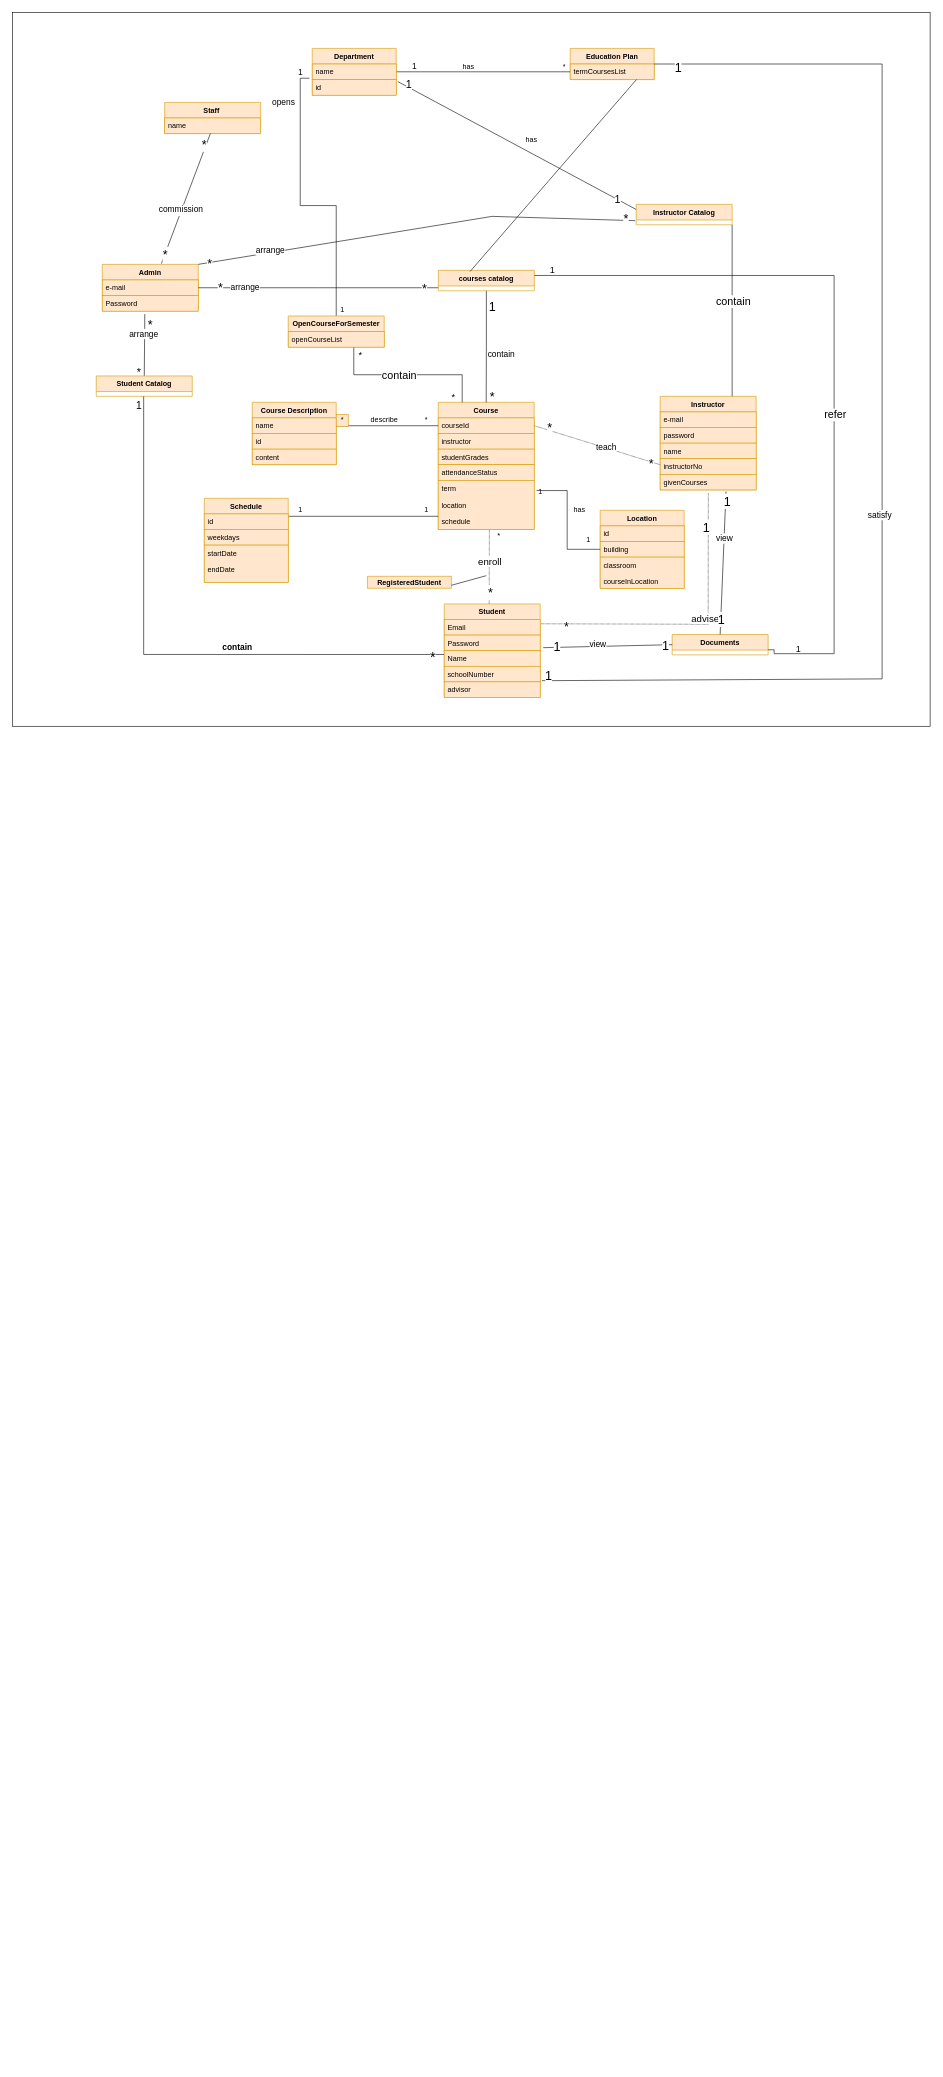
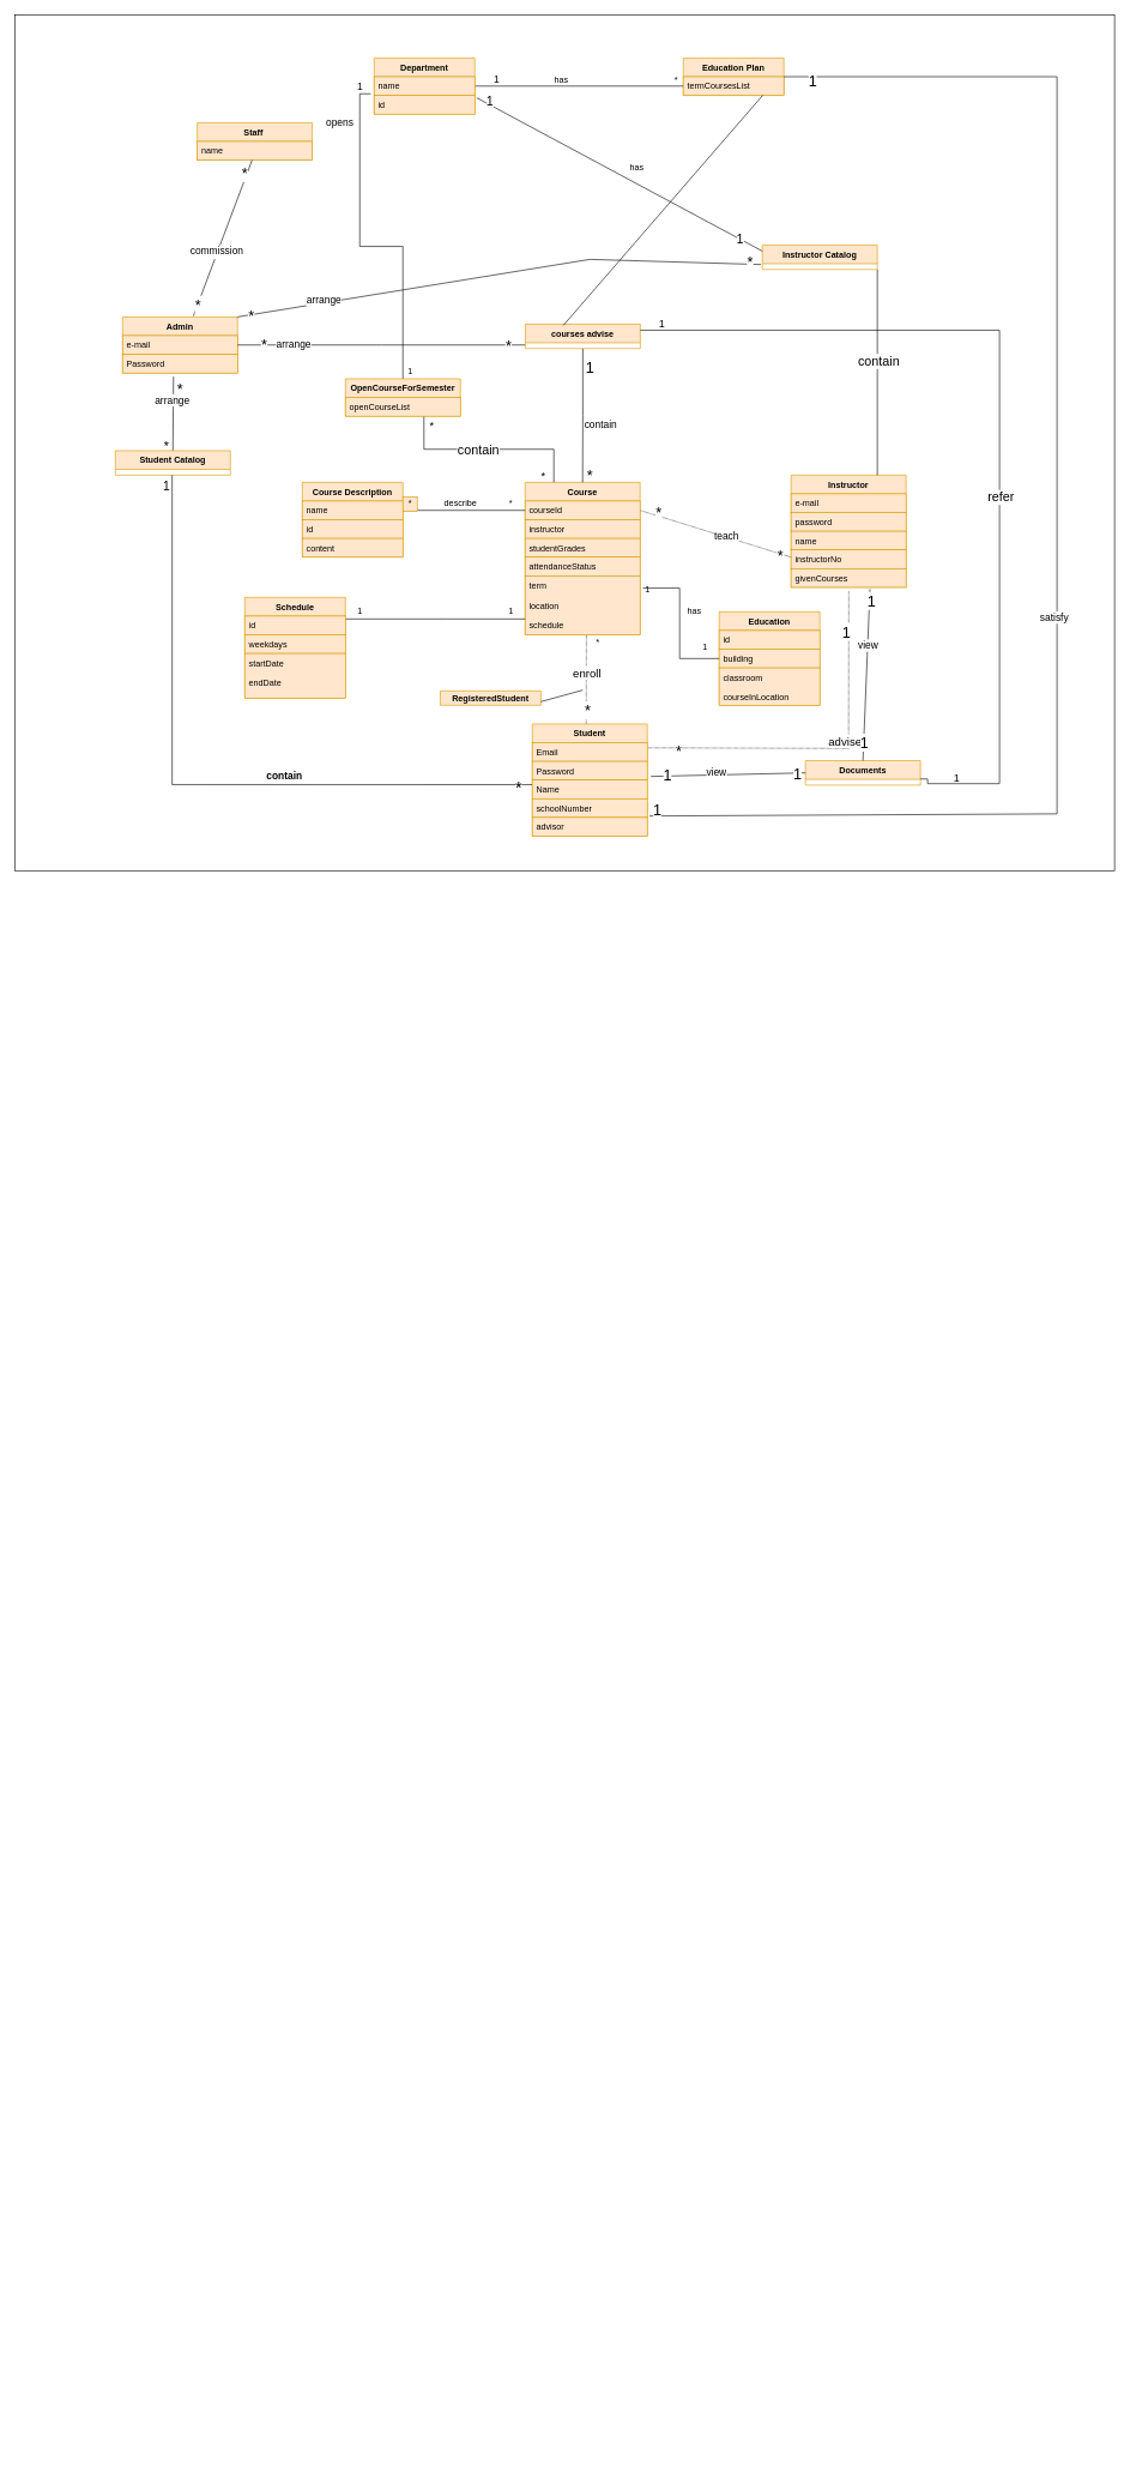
- <mxCell id="37" value="courses catalog" style="swimlane;fontStyle=1;align=center;verticalAlign=top;childLayout=stackLayout;horizontal=1;startSize=26;horizontalStack=0;resizeParent=1;resizeParentMax=0;resizeLast=0;collapsible=1;marginBottom=0;fillColor=#ffe6cc;strokeColor=#d79b00;" parent="1" vertex="1"><mxGeometry x="730.27" y="450" width="160" height="34" as="geometry" /></mxCell>
+ <mxCell id="37" value="courses advise" style="swimlane;fontStyle=1;align=center;verticalAlign=top;childLayout=stackLayout;horizontal=1;startSize=26;horizontalStack=0;resizeParent=1;resizeParentMax=0;resizeLast=0;collapsible=1;marginBottom=0;fillColor=#ffe6cc;strokeColor=#d79b00;" parent="1" vertex="1"><mxGeometry x="730.27" y="450" width="160" height="34" as="geometry" /></mxCell>
- <mxCell id="89" value="Location" style="swimlane;fontStyle=1;childLayout=stackLayout;horizontal=1;startSize=26;fillColor=#ffe6cc;horizontalStack=0;resizeParent=1;resizeParentMax=0;resizeLast=0;collapsible=1;marginBottom=0;strokeColor=#d79b00;" parent="1" vertex="1"><mxGeometry x="1000" y="850" width="140" height="130" as="geometry" /></mxCell>
+ <mxCell id="89" value="Education" style="swimlane;fontStyle=1;childLayout=stackLayout;horizontal=1;startSize=26;fillColor=#ffe6cc;horizontalStack=0;resizeParent=1;resizeParentMax=0;resizeLast=0;collapsible=1;marginBottom=0;strokeColor=#d79b00;" parent="1" vertex="1"><mxGeometry x="1000" y="850" width="140" height="130" as="geometry" /></mxCell>
